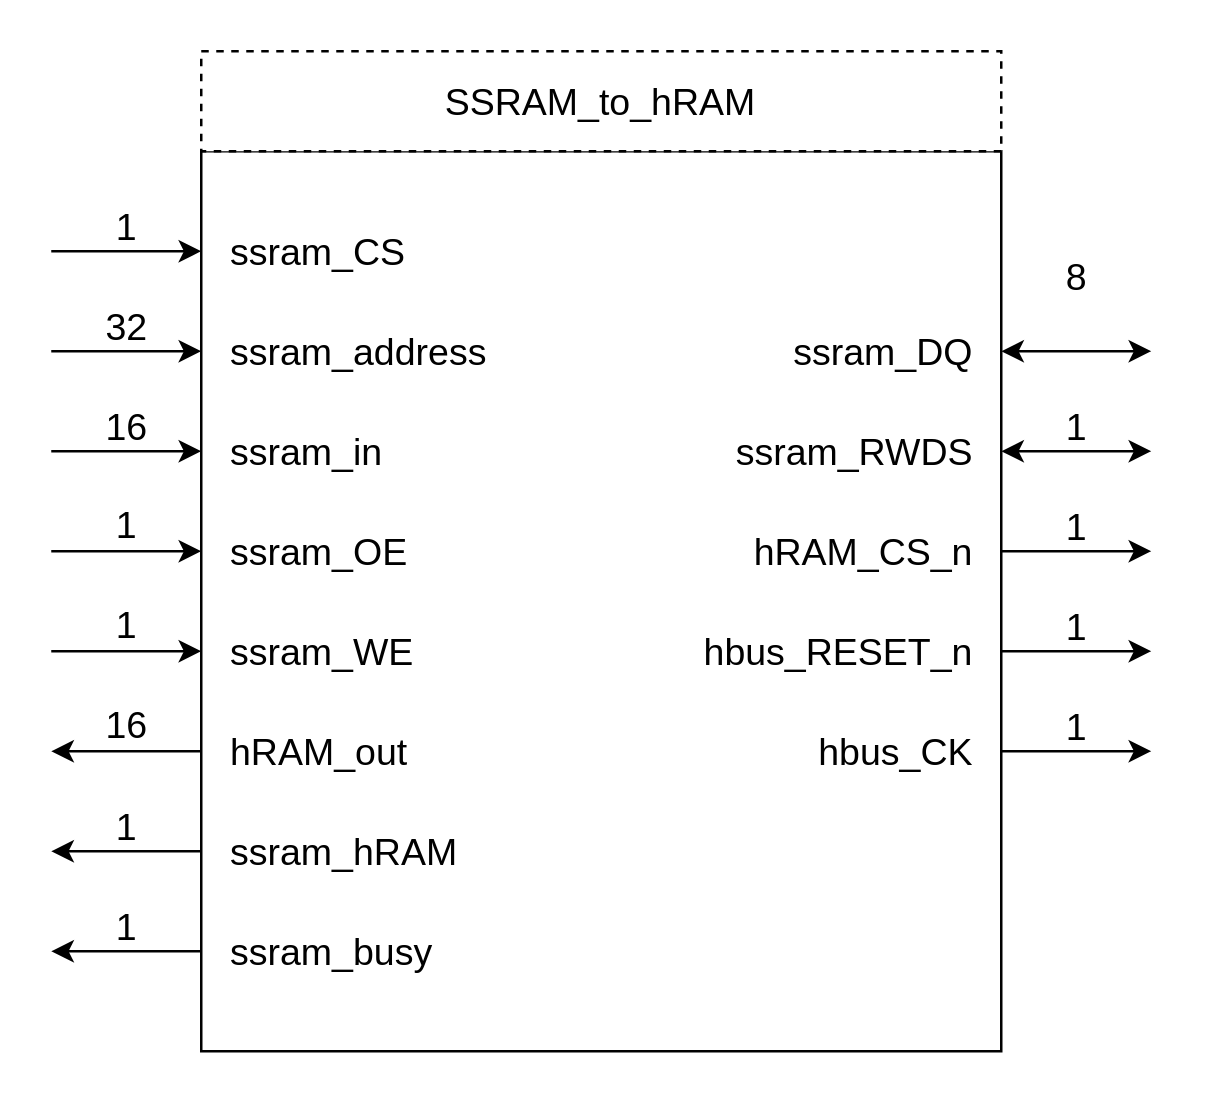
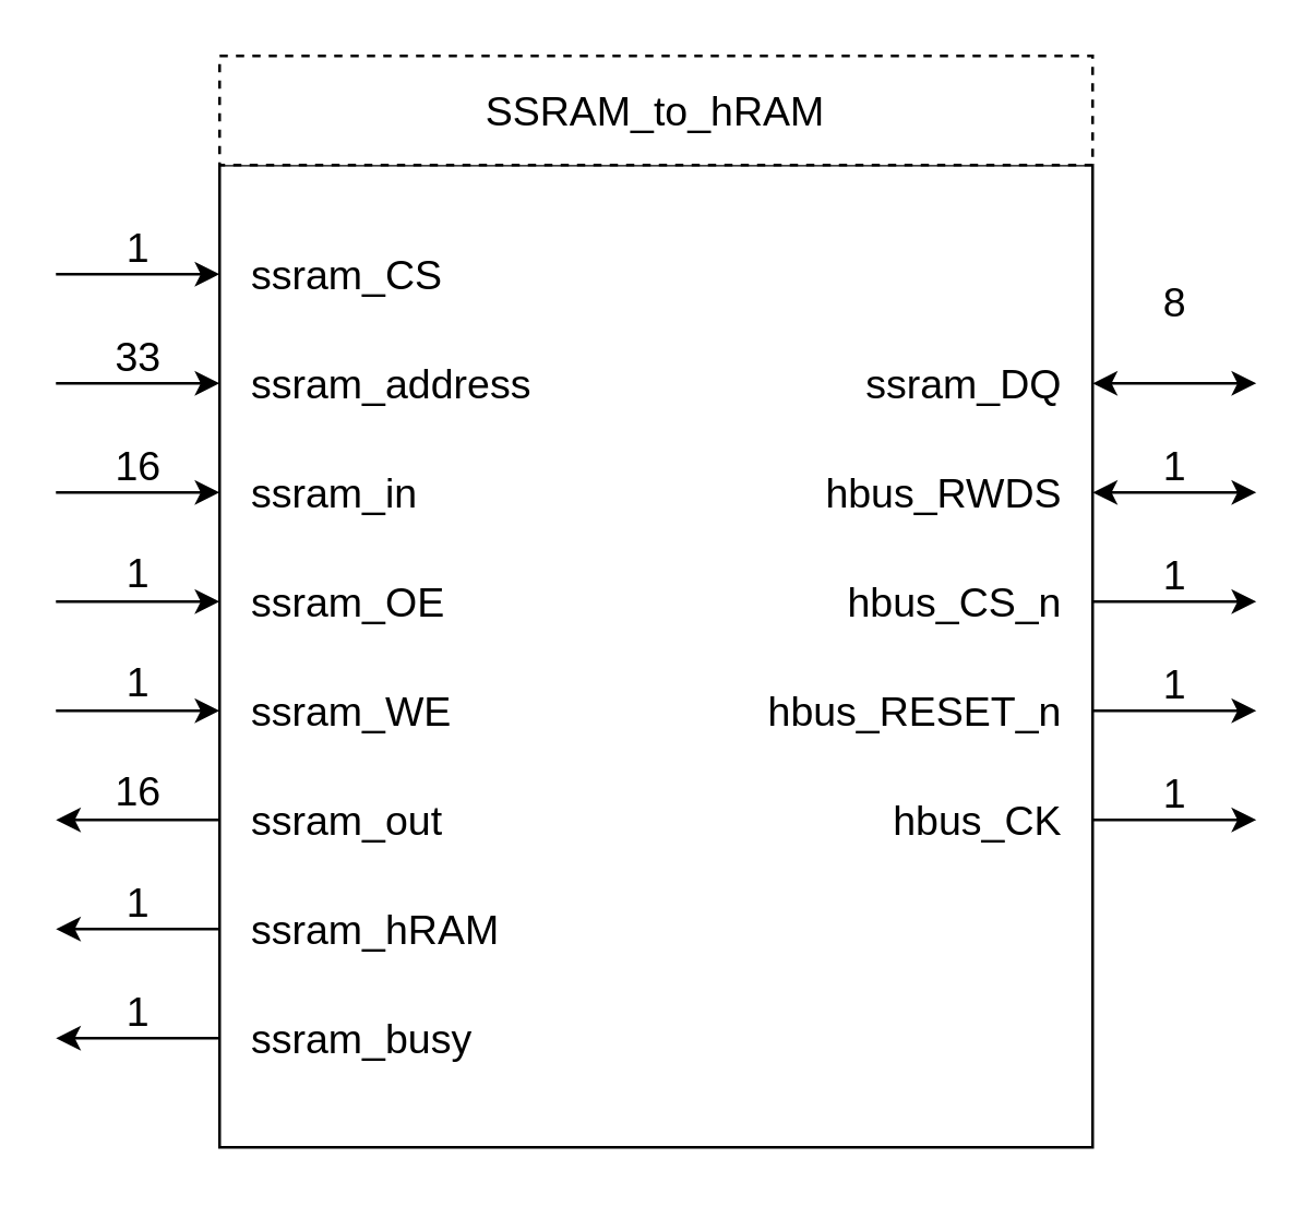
- <mxCell id="26" value="32" style="text;html=1;align=center;verticalAlign=middle;resizable=0;points=[];autosize=1;strokeColor=none;fillColor=none;fontSize=15;" vertex="1" parent="1"><mxGeometry x="30" y="115" width="40" height="30" as="geometry" /></mxCell>
+ <mxCell id="26" value="33" style="text;html=1;align=center;verticalAlign=middle;resizable=0;points=[];autosize=1;strokeColor=none;fillColor=none;fontSize=15;" vertex="1" parent="1"><mxGeometry x="30" y="115" width="40" height="30" as="geometry" /></mxCell>
- <mxCell id="7" value="&lt;div&gt;ssram_RWDS&lt;/div&gt;" style="text;html=1;align=right;verticalAlign=middle;resizable=0;points=[];autosize=1;strokeColor=none;fillColor=none;fontSize=15;" parent="1" vertex="1"><mxGeometry x="280" y="165" width="110" height="30" as="geometry" /></mxCell>
+ <mxCell id="7" value="&lt;div&gt;hbus_RWDS&lt;/div&gt;" style="text;html=1;align=right;verticalAlign=middle;resizable=0;points=[];autosize=1;strokeColor=none;fillColor=none;fontSize=15;" parent="1" vertex="1"><mxGeometry x="280" y="165" width="110" height="30" as="geometry" /></mxCell>
- <mxCell id="4" value="hRAM_CS_n" style="text;html=1;align=right;verticalAlign=middle;resizable=0;points=[];autosize=1;strokeColor=none;fillColor=none;fontSize=15;" parent="1" vertex="1"><mxGeometry x="290" y="205" width="100" height="30" as="geometry" /></mxCell>
+ <mxCell id="4" value="hbus_CS_n" style="text;html=1;align=right;verticalAlign=middle;resizable=0;points=[];autosize=1;strokeColor=none;fillColor=none;fontSize=15;" parent="1" vertex="1"><mxGeometry x="290" y="205" width="100" height="30" as="geometry" /></mxCell>
- <mxCell id="28" value="&lt;font style=&quot;font-size: 15px;&quot;&gt;hRAM_&lt;/font&gt;&lt;font style=&quot;font-size: 15px;&quot;&gt;out&lt;/font&gt;" style="text;html=1;align=left;verticalAlign=middle;resizable=0;points=[];autosize=1;strokeColor=none;fillColor=none;" vertex="1" parent="1"><mxGeometry x="90" y="285" width="90" height="30" as="geometry" /></mxCell>
+ <mxCell id="28" value="&lt;font style=&quot;font-size: 15px;&quot;&gt;ssram_&lt;/font&gt;&lt;font style=&quot;font-size: 15px;&quot;&gt;out&lt;/font&gt;" style="text;html=1;align=left;verticalAlign=middle;resizable=0;points=[];autosize=1;strokeColor=none;fillColor=none;" vertex="1" parent="1"><mxGeometry x="90" y="285" width="90" height="30" as="geometry" /></mxCell>
